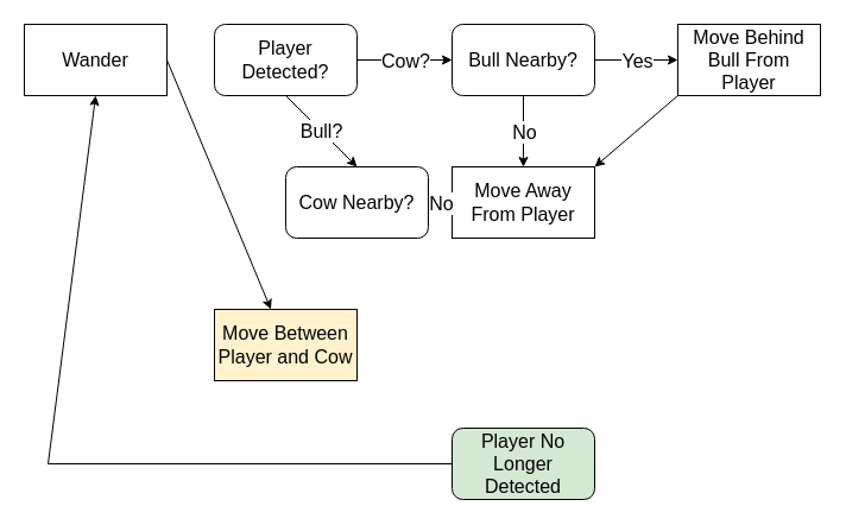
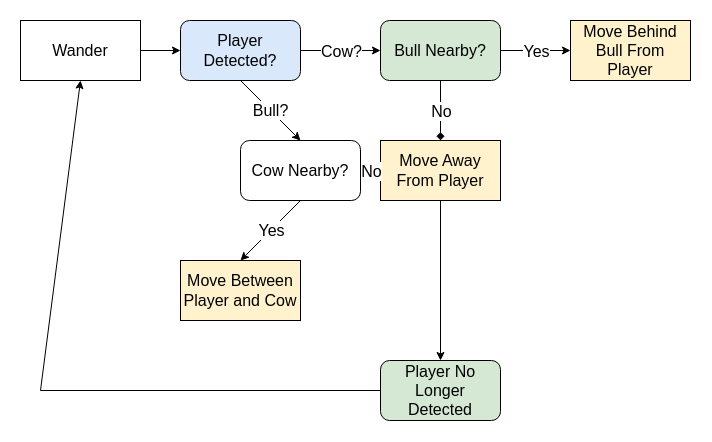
- <mxCell id="3" value="Player Detected?" style="rounded=1;whiteSpace=wrap;html=1;fontSize=16;" vertex="1" parent="1"><mxGeometry x="180" y="20" width="120" height="60" as="geometry" /></mxCell>
+ <mxCell id="3" value="Player Detected?" style="rounded=1;whiteSpace=wrap;html=1;fontSize=16;fillColor=#dae8fc;" vertex="1" parent="1"><mxGeometry x="180" y="20" width="120" height="60" as="geometry" /></mxCell>
- <mxCell id="5" value="Bull Nearby?" style="rounded=1;whiteSpace=wrap;html=1;fontSize=16;" vertex="1" parent="1"><mxGeometry x="380" y="20" width="120" height="60" as="geometry" /></mxCell>
+ <mxCell id="5" value="Bull Nearby?" style="rounded=1;whiteSpace=wrap;html=1;fontSize=16;fillColor=#d5e8d4;" vertex="1" parent="1"><mxGeometry x="380" y="20" width="120" height="60" as="geometry" /></mxCell>
- <mxCell id="19" value="Move Behind Bull From Player" style="rounded=0;whiteSpace=wrap;html=1;fontSize=16;" vertex="1" parent="1"><mxGeometry x="570" y="20" width="120" height="60" as="geometry" /></mxCell>
+ <mxCell id="19" value="Move Behind Bull From Player" style="rounded=0;whiteSpace=wrap;html=1;fontSize=16;fillColor=#fff2cc;" vertex="1" parent="1"><mxGeometry x="570" y="20" width="120" height="60" as="geometry" /></mxCell>
- <mxCell id="20" value="" style="endArrow=classic;html=1;rounded=0;fontSize=16;exitX=0;exitY=1;exitDx=0;exitDy=0;entryX=1;entryY=0;entryDx=0;entryDy=0;" edge="1" parent="1" source="19" target="11"><mxGeometry width="50" height="50" relative="1" as="geometry"><mxPoint x="510" y="140" as="sourcePoint" /><mxPoint x="560" y="90" as="targetPoint" /></mxGeometry></mxCell>
- <mxCell id="12" value="" style="endArrow=classic;html=1;rounded=0;fontSize=16;exitX=0.5;exitY=1;exitDx=0;exitDy=0;entryX=0.5;entryY=0;entryDx=0;entryDy=0;" edge="1" parent="1" source="5" target="11"><mxGeometry relative="1" as="geometry"><mxPoint x="390" y="110" as="sourcePoint" /><mxPoint x="490" y="110" as="targetPoint" /></mxGeometry></mxCell>
+ <mxCell id="12" value="" style="endArrow=diamond;html=1;rounded=0;fontSize=16;exitX=0.5;exitY=1;exitDx=0;exitDy=0;entryX=0.5;entryY=0;entryDx=0;entryDy=0;" edge="1" parent="1" source="5" target="11"><mxGeometry relative="1" as="geometry"><mxPoint x="390" y="110" as="sourcePoint" /><mxPoint x="490" y="110" as="targetPoint" /></mxGeometry></mxCell>
- <mxCell id="4" value="" style="endArrow=classic;html=1;rounded=0;fontSize=16;exitX=1;exitY=0.5;exitDx=0;exitDy=0;" edge="1" parent="1" source="2" target="16"><mxGeometry width="50" height="50" relative="1" as="geometry"><mxPoint x="110" y="80" as="sourcePoint" /><mxPoint x="160" y="30" as="targetPoint" /></mxGeometry></mxCell>
+ <mxCell id="4" value="" style="endArrow=classic;html=1;rounded=0;fontSize=16;exitX=1;exitY=0.5;exitDx=0;exitDy=0;entryX=0;entryY=0.5;entryDx=0;entryDy=0;" edge="1" parent="1" source="2" target="3"><mxGeometry width="50" height="50" relative="1" as="geometry"><mxPoint x="110" y="80" as="sourcePoint" /><mxPoint x="160" y="30" as="targetPoint" /></mxGeometry></mxCell>
- <mxCell id="11" value="Move Away From Player" style="rounded=0;whiteSpace=wrap;html=1;fontSize=16;" vertex="1" parent="1"><mxGeometry x="380" y="140" width="120" height="60" as="geometry" /></mxCell>
+ <mxCell id="11" value="Move Away From Player" style="rounded=0;whiteSpace=wrap;html=1;fontSize=16;fillColor=#fff2cc;" vertex="1" parent="1"><mxGeometry x="380" y="140" width="120" height="60" as="geometry" /></mxCell>
+ <mxCell id="17" value="" style="endArrow=classic;html=1;rounded=0;fontSize=16;exitX=0.5;exitY=1;exitDx=0;exitDy=0;entryX=0.5;entryY=0;entryDx=0;entryDy=0;" edge="1" parent="1" source="6" target="16"><mxGeometry relative="1" as="geometry"><mxPoint x="190" y="230" as="sourcePoint" /><mxPoint x="290" y="230" as="targetPoint" /></mxGeometry></mxCell>
+ <mxCell id="18" value="Yes" style="edgeLabel;resizable=0;html=1;align=center;verticalAlign=middle;fontSize=16;" connectable="0" vertex="1" parent="17"><mxGeometry relative="1" as="geometry" /></mxCell>
+ <mxCell id="26" value="" style="endArrow=classic;html=1;rounded=0;fontSize=16;exitX=0.5;exitY=1;exitDx=0;exitDy=0;entryX=0.5;entryY=0;entryDx=0;entryDy=0;" edge="1" parent="1" source="11" target="23"><mxGeometry width="50" height="50" relative="1" as="geometry"><mxPoint x="420" y="300" as="sourcePoint" /><mxPoint x="470" y="250" as="targetPoint" /></mxGeometry></mxCell>
